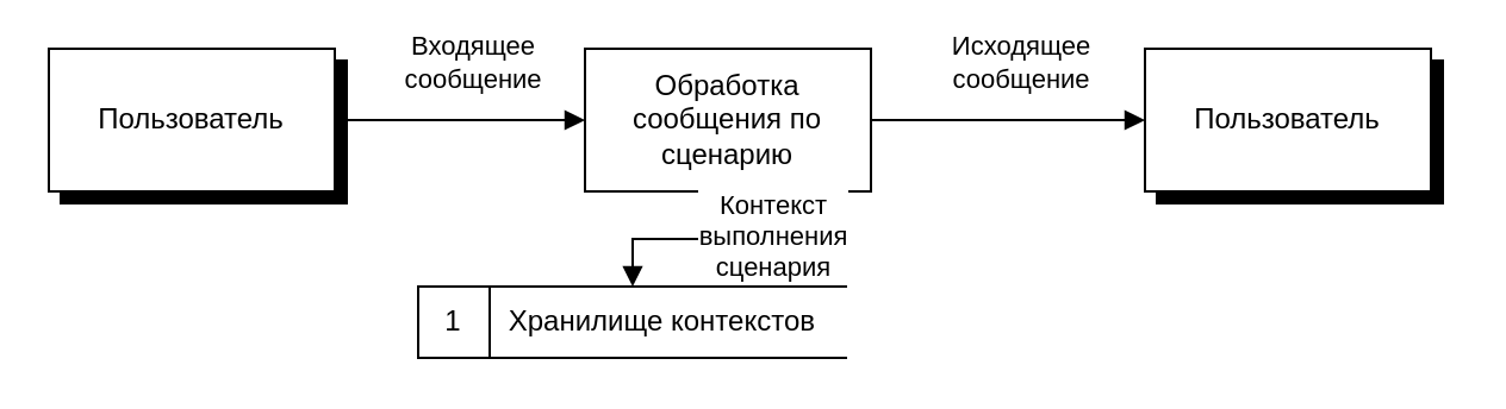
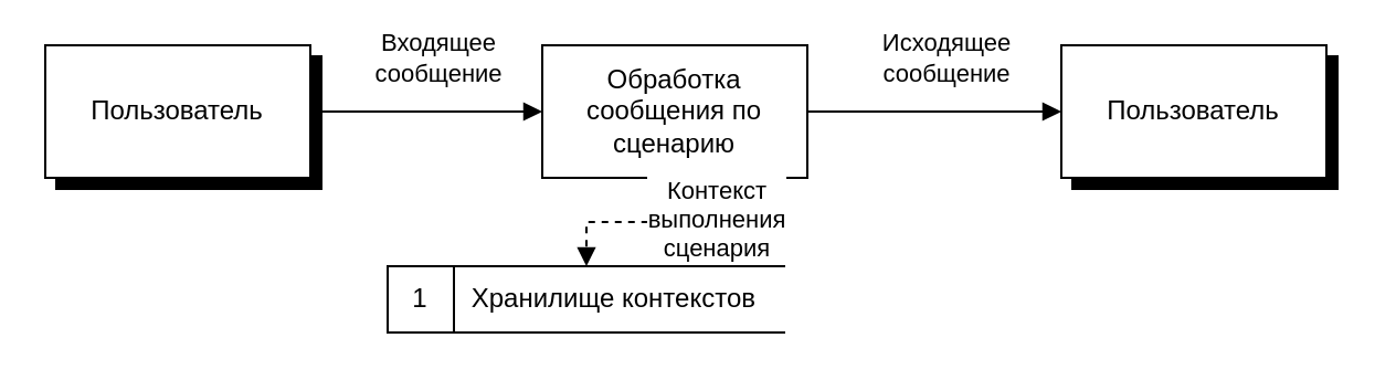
- <mxCell id="14" value="" style="endArrow=block;html=1;rounded=0;edgeStyle=orthogonalEdgeStyle;endFill=1;startArrow=block;startFill=1;" edge="1" parent="1" source="8" target="13"><mxGeometry width="50" height="50" relative="1" as="geometry"><mxPoint x="195" y="55" as="sourcePoint" /><mxPoint x="305" y="55" as="targetPoint" /></mxGeometry></mxCell>
+ <mxCell id="14" value="" style="endArrow=block;html=1;rounded=0;edgeStyle=orthogonalEdgeStyle;endFill=1;startArrow=block;startFill=1;dashed=1;" edge="1" parent="1" source="8" target="13"><mxGeometry width="50" height="50" relative="1" as="geometry"><mxPoint x="195" y="55" as="sourcePoint" /><mxPoint x="305" y="55" as="targetPoint" /></mxGeometry></mxCell>
